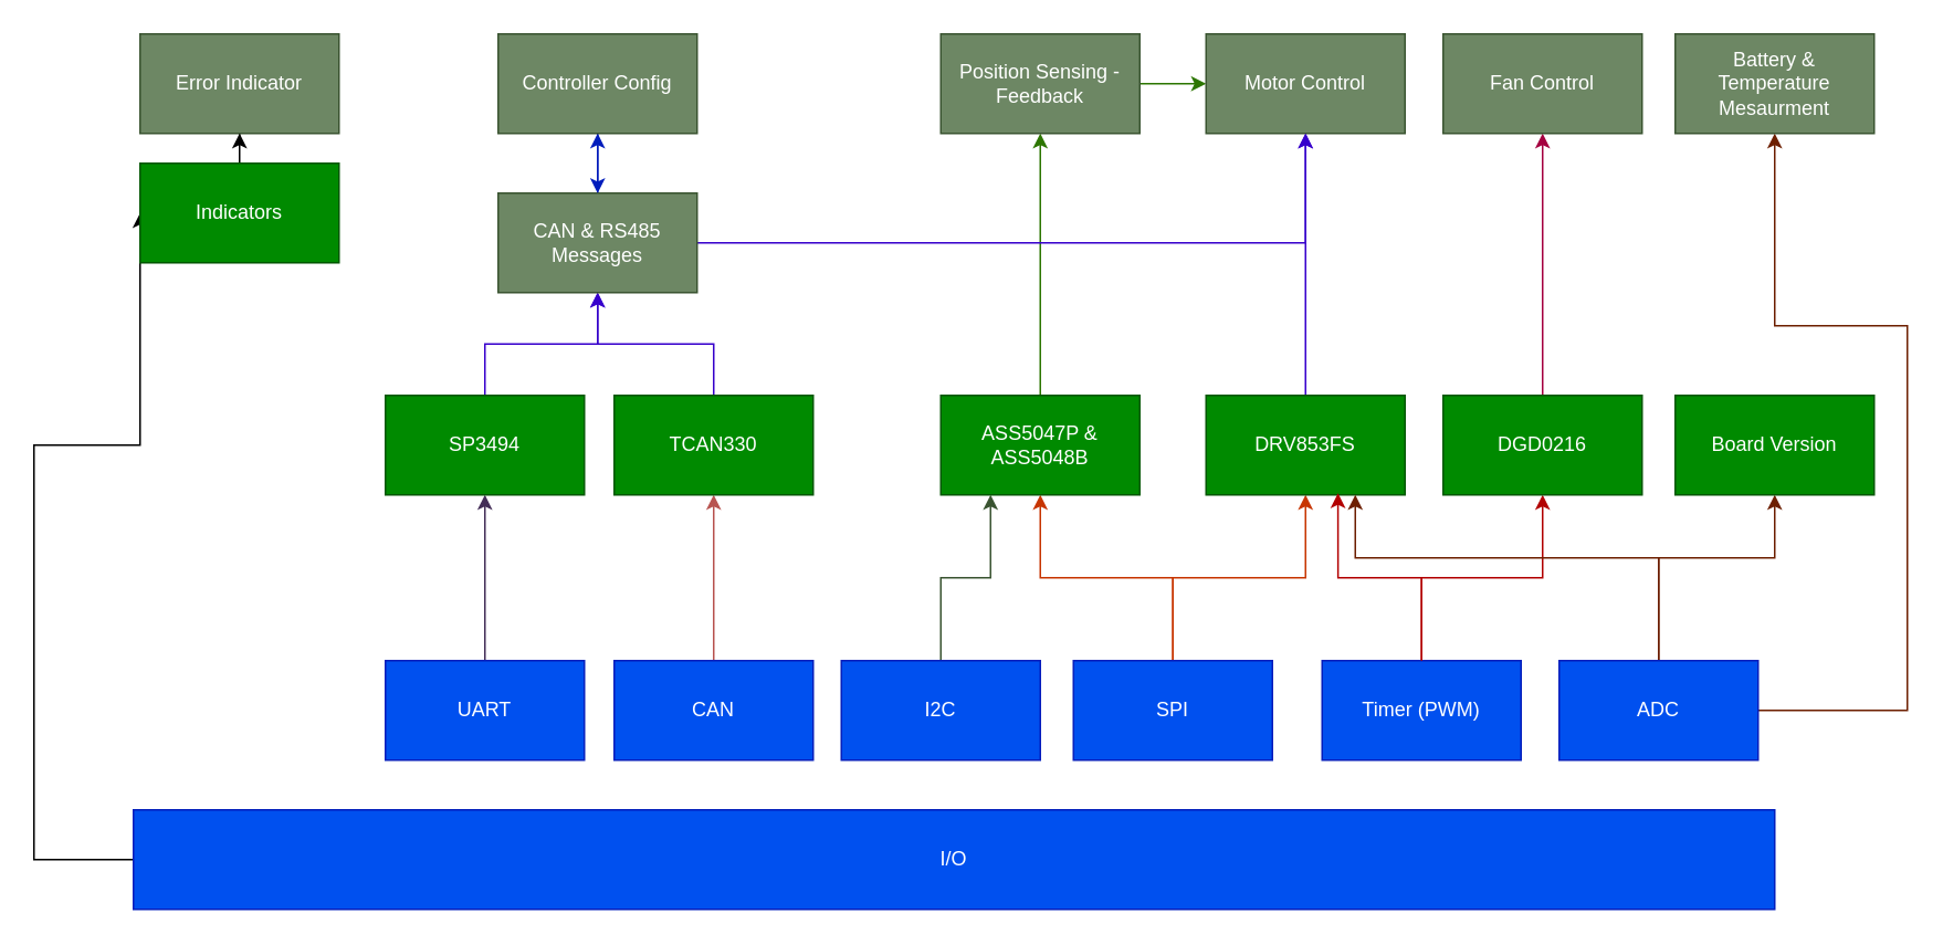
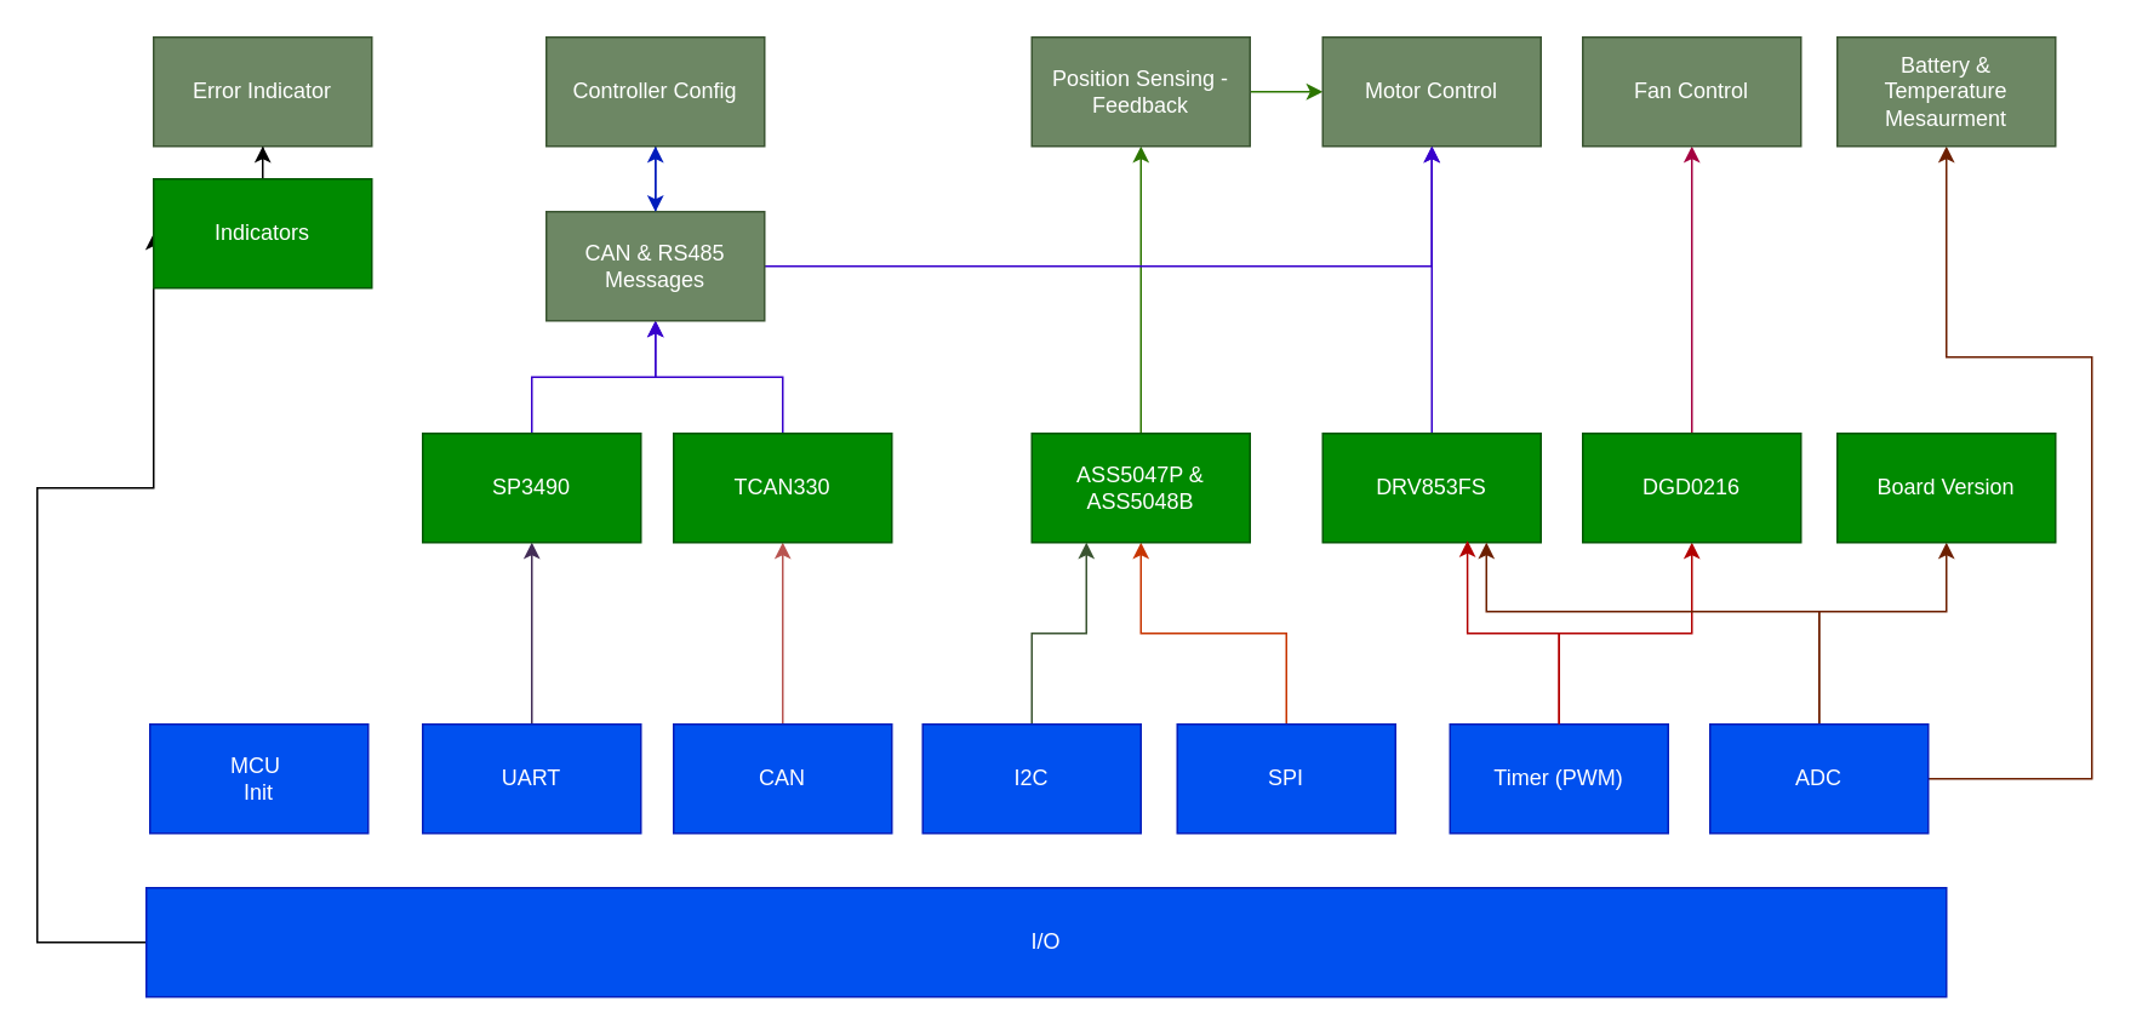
- <mxCell id="23" value="SP3494" style="rounded=0;whiteSpace=wrap;html=1;fillColor=#008a00;fontColor=#ffffff;strokeColor=#005700;" parent="1" vertex="1"><mxGeometry x="232" y="238" width="120" height="60" as="geometry" /></mxCell>
+ <mxCell id="23" value="SP3490" style="rounded=0;whiteSpace=wrap;html=1;fillColor=#008a00;fontColor=#ffffff;strokeColor=#005700;" parent="1" vertex="1"><mxGeometry x="232" y="238" width="120" height="60" as="geometry" /></mxCell>
- <mxCell id="10" style="edgeStyle=orthogonalEdgeStyle;rounded=0;orthogonalLoop=1;jettySize=auto;html=1;entryX=0.5;entryY=1;entryDx=0;entryDy=0;fillColor=#fa6800;strokeColor=#C73500;" parent="1" source="11" target="19" edge="1"><mxGeometry relative="1" as="geometry"><Array as="points"><mxPoint x="707" y="348" /><mxPoint x="787" y="348" /></Array></mxGeometry></mxCell>
+ <mxCell id="2" value="MCU&amp;nbsp;&lt;br&gt;Init" style="rounded=0;whiteSpace=wrap;html=1;glass=0;shadow=0;fillColor=#0050ef;fontColor=#ffffff;strokeColor=#001DBC;" parent="1" vertex="1"><mxGeometry x="82" y="398" width="120" height="60" as="geometry" /></mxCell>
